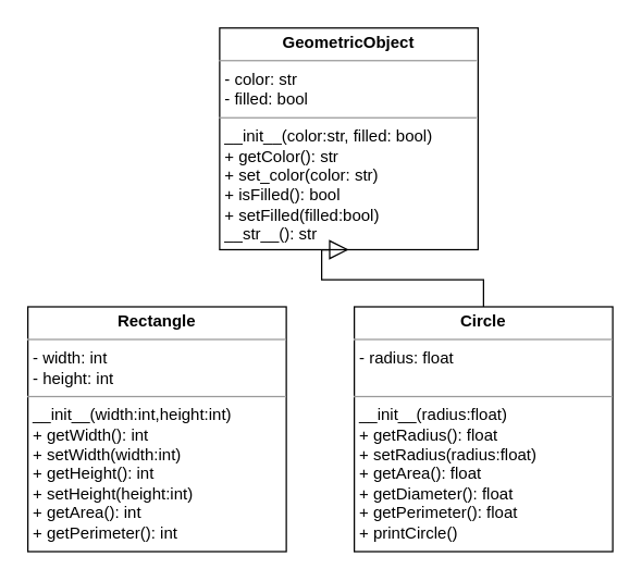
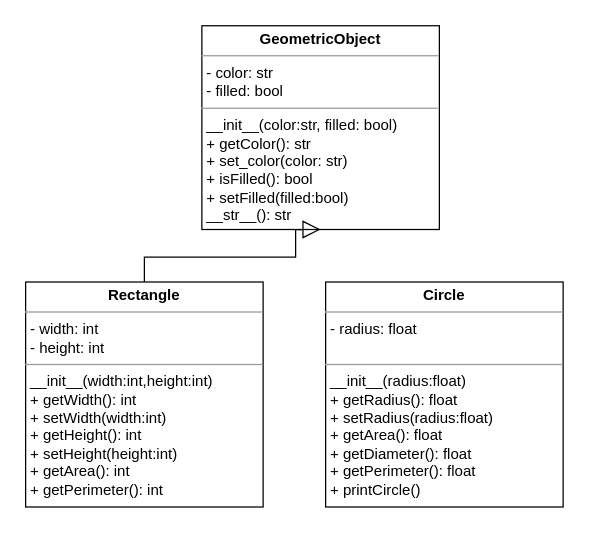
+ <mxCell id="5" style="edgeStyle=orthogonalEdgeStyle;rounded=0;orthogonalLoop=1;jettySize=auto;html=1;exitX=0.5;exitY=0;exitDx=0;exitDy=0;entryX=0.5;entryY=1;entryDx=0;entryDy=0;endArrow=block;endFill=0;endSize=12;" parent="1" source="6" target="2" edge="1"><mxGeometry relative="1" as="geometry"><Array as="points"><mxPoint x="115" y="205" /><mxPoint x="236" y="205" /></Array></mxGeometry></mxCell>
- <mxCell id="3" style="edgeStyle=orthogonalEdgeStyle;rounded=0;orthogonalLoop=1;jettySize=auto;html=1;exitX=0.5;exitY=0;exitDx=0;exitDy=0;entryX=0.5;entryY=1;entryDx=0;entryDy=0;endArrow=block;endFill=0;endSize=12;" parent="1" source="4" target="2" edge="1"><mxGeometry relative="1" as="geometry"><mxPoint x="285" y="194" as="targetPoint" /><Array as="points"><mxPoint x="355" y="205" /><mxPoint x="236" y="205" /></Array></mxGeometry></mxCell>
